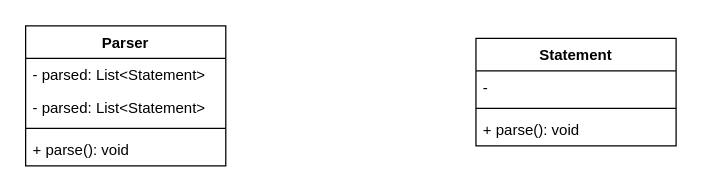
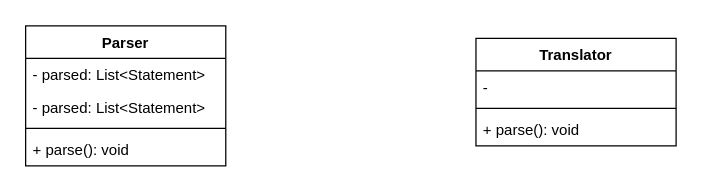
- <mxCell id="7" value="Statement" style="swimlane;fontStyle=1;align=center;verticalAlign=top;childLayout=stackLayout;horizontal=1;startSize=26;horizontalStack=0;resizeParent=1;resizeParentMax=0;resizeLast=0;collapsible=1;marginBottom=0;" vertex="1" parent="1"><mxGeometry x="380" y="30" width="160" height="86" as="geometry" /></mxCell>
+ <mxCell id="7" value="Translator" style="swimlane;fontStyle=1;align=center;verticalAlign=top;childLayout=stackLayout;horizontal=1;startSize=26;horizontalStack=0;resizeParent=1;resizeParentMax=0;resizeLast=0;collapsible=1;marginBottom=0;" vertex="1" parent="1"><mxGeometry x="380" y="30" width="160" height="86" as="geometry" /></mxCell>
